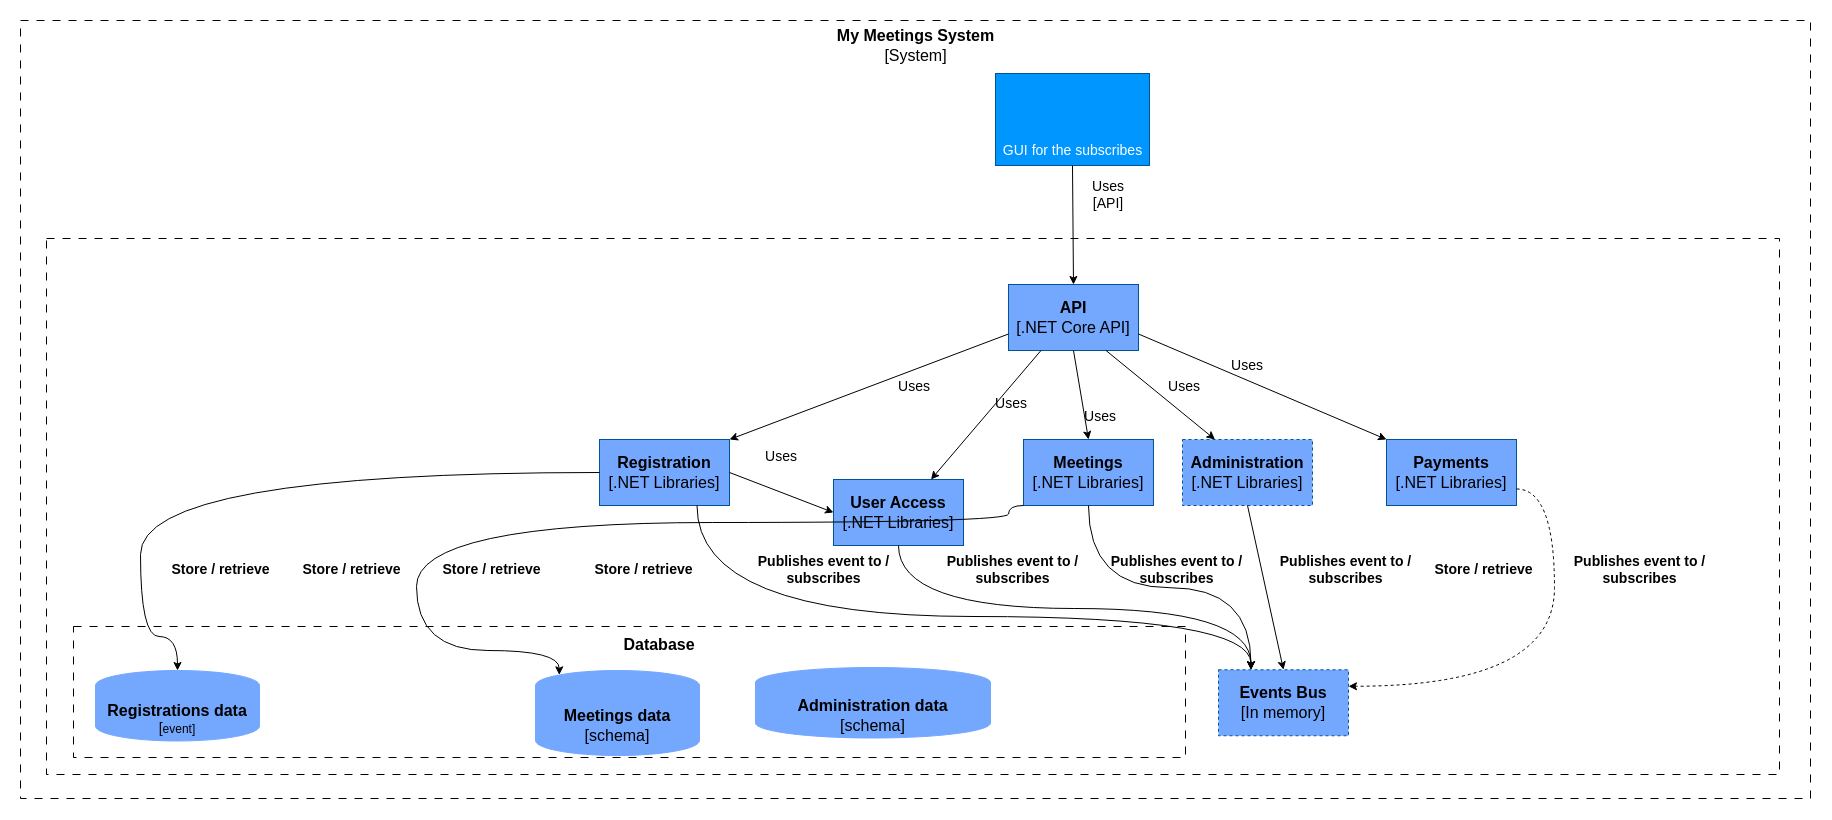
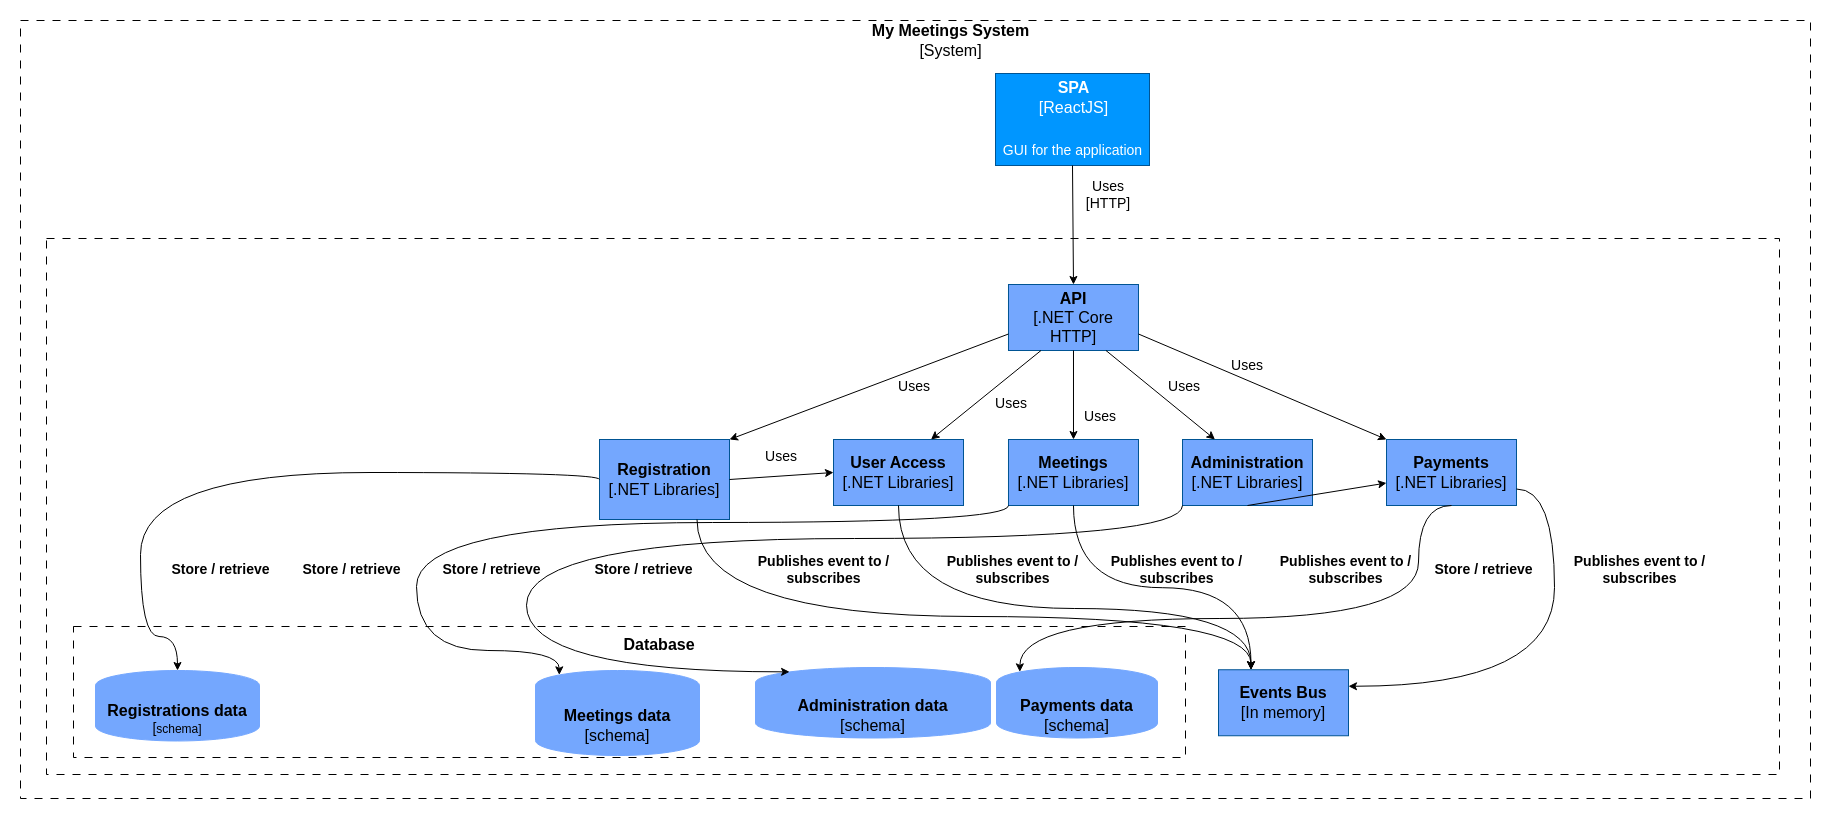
- <mxCell id="7" value="&lt;font style=&quot;font-size: 16px;&quot;&gt;&lt;b&gt;My Meetings System&lt;/b&gt;&lt;/font&gt;&lt;div&gt;&lt;font style=&quot;font-size: 16px;&quot;&gt;[System]&lt;/font&gt;&lt;/div&gt;" style="text;html=1;align=center;verticalAlign=middle;whiteSpace=wrap;rounded=0;" vertex="1" parent="1"><mxGeometry x="811.57" y="30" width="206.87" height="30" as="geometry" /></mxCell>
+ <mxCell id="7" value="&lt;font style=&quot;font-size: 16px;&quot;&gt;&lt;b&gt;My Meetings System&lt;/b&gt;&lt;/font&gt;&lt;div&gt;&lt;font style=&quot;font-size: 16px;&quot;&gt;[System]&lt;/font&gt;&lt;/div&gt;" style="text;html=1;align=center;verticalAlign=middle;whiteSpace=wrap;rounded=0;" vertex="1" parent="1"><mxGeometry x="846.57" y="25" width="206.87" height="30" as="geometry" /></mxCell>
+ <mxCell id="5" value="&lt;font style=&quot;font-size: 16px;&quot; color=&quot;#ffffff&quot;&gt;&lt;span style=&quot;caret-color: rgb(255, 255, 255);&quot;&gt;&lt;b&gt;SPA&lt;/b&gt;&lt;/span&gt;&lt;/font&gt;&lt;div&gt;&lt;font style=&quot;font-size: 16px;&quot; color=&quot;#ffffff&quot;&gt;&lt;span style=&quot;caret-color: rgb(255, 255, 255);&quot;&gt;[ReactJS]&lt;/span&gt;&lt;/font&gt;&lt;/div&gt;" style="text;html=1;align=center;verticalAlign=middle;resizable=0;points=[];autosize=1;strokeColor=none;fillColor=none;" vertex="1" parent="1"><mxGeometry x="1029.99" y="72" width="87" height="50" as="geometry" /></mxCell>
- <mxCell id="6" value="&lt;font style=&quot;font-size: 14px;&quot;&gt;&lt;span style=&quot;caret-color: rgb(235, 235, 235); color: light-dark(rgb(255, 255, 255), rgb(35, 35, 35));&quot;&gt;GUI for the subscribes&lt;/span&gt;&lt;/font&gt;" style="text;html=1;align=center;verticalAlign=middle;resizable=0;points=[];autosize=1;strokeColor=none;fillColor=none;" vertex="1" parent="1"><mxGeometry x="993.5" y="136" width="157" height="28" as="geometry" /></mxCell>
+ <mxCell id="6" value="&lt;font style=&quot;font-size: 14px;&quot;&gt;&lt;span style=&quot;caret-color: rgb(235, 235, 235); color: light-dark(rgb(255, 255, 255), rgb(35, 35, 35));&quot;&gt;GUI for the application&lt;/span&gt;&lt;/font&gt;" style="text;html=1;align=center;verticalAlign=middle;resizable=0;points=[];autosize=1;strokeColor=none;fillColor=none;" vertex="1" parent="1"><mxGeometry x="993.5" y="136" width="157" height="28" as="geometry" /></mxCell>
- <mxCell id="54" value="&lt;font style=&quot;font-size: 14px;&quot;&gt;Uses&lt;/font&gt;&lt;div&gt;&lt;font style=&quot;font-size: 14px;&quot;&gt;[API]&lt;/font&gt;&lt;/div&gt;" style="text;html=1;align=center;verticalAlign=middle;whiteSpace=wrap;rounded=0;" vertex="1" parent="1"><mxGeometry x="1077.99" y="179" width="60" height="30" as="geometry" /></mxCell>
+ <mxCell id="54" value="&lt;font style=&quot;font-size: 14px;&quot;&gt;Uses&lt;/font&gt;&lt;div&gt;&lt;font style=&quot;font-size: 14px;&quot;&gt;[HTTP]&lt;/font&gt;&lt;/div&gt;" style="text;html=1;align=center;verticalAlign=middle;whiteSpace=wrap;rounded=0;" vertex="1" parent="1"><mxGeometry x="1077.99" y="179" width="60" height="30" as="geometry" /></mxCell>
- <mxCell id="8" value="&lt;font style=&quot;font-size: 16px;&quot;&gt;&lt;b&gt;API&lt;/b&gt;&lt;/font&gt;&lt;div&gt;&lt;font style=&quot;font-size: 16px;&quot;&gt;[.NET Core API]&lt;/font&gt;&lt;/div&gt;" style="rounded=0;whiteSpace=wrap;html=1;strokeColor=light-dark(#005493, #ededed);fillColor=light-dark(#74a7fe, #ededed);" vertex="1" parent="1"><mxGeometry x="1007.99" y="284" width="130" height="66" as="geometry" /></mxCell>
+ <mxCell id="8" value="&lt;font style=&quot;font-size: 16px;&quot;&gt;&lt;b&gt;API&lt;/b&gt;&lt;/font&gt;&lt;div&gt;&lt;font style=&quot;font-size: 16px;&quot;&gt;[.NET Core HTTP]&lt;/font&gt;&lt;/div&gt;" style="rounded=0;whiteSpace=wrap;html=1;strokeColor=light-dark(#005493, #ededed);fillColor=light-dark(#74a7fe, #ededed);" vertex="1" parent="1"><mxGeometry x="1007.99" y="284" width="130" height="66" as="geometry" /></mxCell>
- <mxCell id="9" value="&lt;font style=&quot;font-size: 16px;&quot;&gt;&lt;b&gt;Registration&lt;/b&gt;&lt;br&gt;&lt;/font&gt;&lt;div&gt;&lt;font style=&quot;font-size: 16px;&quot;&gt;[.NET Libraries]&lt;/font&gt;&lt;/div&gt;" style="rounded=0;whiteSpace=wrap;html=1;strokeColor=light-dark(#005493, #ededed);fillColor=light-dark(#74a7fe, #ededed);" vertex="1" parent="1"><mxGeometry x="599" y="439" width="130" height="66" as="geometry" /></mxCell>
+ <mxCell id="9" value="&lt;font style=&quot;font-size: 16px;&quot;&gt;&lt;b&gt;Registration&lt;/b&gt;&lt;br&gt;&lt;/font&gt;&lt;div&gt;&lt;font style=&quot;font-size: 16px;&quot;&gt;[.NET Libraries]&lt;/font&gt;&lt;/div&gt;" style="rounded=0;whiteSpace=wrap;html=1;strokeColor=light-dark(#005493, #ededed);fillColor=light-dark(#74a7fe, #ededed);" vertex="1" parent="1"><mxGeometry x="599" y="439" width="130" height="80" as="geometry" /></mxCell>
- <mxCell id="11" value="&lt;font style=&quot;font-size: 16px;&quot;&gt;&lt;b&gt;Meetings&lt;/b&gt;&lt;br&gt;&lt;/font&gt;&lt;div&gt;&lt;font style=&quot;font-size: 16px;&quot;&gt;[.NET Libraries]&lt;/font&gt;&lt;/div&gt;" style="rounded=0;whiteSpace=wrap;html=1;strokeColor=light-dark(#005493, #ededed);fillColor=light-dark(#74a7fe, #ededed);" vertex="1" parent="1"><mxGeometry x="1022.99" y="439" width="130" height="66" as="geometry" /></mxCell>
+ <mxCell id="11" value="&lt;font style=&quot;font-size: 16px;&quot;&gt;&lt;b&gt;Meetings&lt;/b&gt;&lt;br&gt;&lt;/font&gt;&lt;div&gt;&lt;font style=&quot;font-size: 16px;&quot;&gt;[.NET Libraries]&lt;/font&gt;&lt;/div&gt;" style="rounded=0;whiteSpace=wrap;html=1;strokeColor=light-dark(#005493, #ededed);fillColor=light-dark(#74a7fe, #ededed);" vertex="1" parent="1"><mxGeometry x="1007.99" y="439" width="130" height="66" as="geometry" /></mxCell>
- <mxCell id="12" value="&lt;font style=&quot;font-size: 16px;&quot;&gt;&lt;b&gt;Administration&lt;/b&gt;&lt;br&gt;&lt;/font&gt;&lt;div&gt;&lt;font style=&quot;font-size: 16px;&quot;&gt;[.NET Libraries]&lt;/font&gt;&lt;/div&gt;" style="rounded=0;whiteSpace=wrap;html=1;strokeColor=light-dark(#005493, #ededed);fillColor=light-dark(#74a7fe, #ededed);dashed=1;" vertex="1" parent="1"><mxGeometry x="1182" y="439" width="130" height="66" as="geometry" /></mxCell>
+ <mxCell id="12" value="&lt;font style=&quot;font-size: 16px;&quot;&gt;&lt;b&gt;Administration&lt;/b&gt;&lt;br&gt;&lt;/font&gt;&lt;div&gt;&lt;font style=&quot;font-size: 16px;&quot;&gt;[.NET Libraries]&lt;/font&gt;&lt;/div&gt;" style="rounded=0;whiteSpace=wrap;html=1;strokeColor=light-dark(#005493, #ededed);fillColor=light-dark(#74a7fe, #ededed);" vertex="1" parent="1"><mxGeometry x="1182" y="439" width="130" height="66" as="geometry" /></mxCell>
- <mxCell id="10" value="&lt;font style=&quot;font-size: 16px;&quot;&gt;&lt;b&gt;User Access&lt;/b&gt;&lt;br&gt;&lt;/font&gt;&lt;div&gt;&lt;font style=&quot;font-size: 16px;&quot;&gt;[.NET Libraries]&lt;/font&gt;&lt;/div&gt;" style="rounded=0;whiteSpace=wrap;html=1;strokeColor=light-dark(#005493, #ededed);fillColor=light-dark(#74a7fe, #ededed);" vertex="1" parent="1"><mxGeometry x="833" y="479" width="130" height="66" as="geometry" /></mxCell>
+ <mxCell id="10" value="&lt;font style=&quot;font-size: 16px;&quot;&gt;&lt;b&gt;User Access&lt;/b&gt;&lt;br&gt;&lt;/font&gt;&lt;div&gt;&lt;font style=&quot;font-size: 16px;&quot;&gt;[.NET Libraries]&lt;/font&gt;&lt;/div&gt;" style="rounded=0;whiteSpace=wrap;html=1;strokeColor=light-dark(#005493, #ededed);fillColor=light-dark(#74a7fe, #ededed);" vertex="1" parent="1"><mxGeometry x="833" y="439" width="130" height="66" as="geometry" /></mxCell>
+ <mxCell id="34" value="" style="endArrow=classic;html=1;rounded=0;exitX=0;exitY=1;exitDx=0;exitDy=0;entryX=0.145;entryY=0;entryDx=0;entryDy=4.35;entryPerimeter=0;edgeStyle=orthogonalEdgeStyle;curved=1;" edge="1" parent="1" source="12" target="29"><mxGeometry width="50" height="50" relative="1" as="geometry"><mxPoint x="631" y="504" as="sourcePoint" /><mxPoint x="681" y="454" as="targetPoint" /><Array as="points"><mxPoint x="1182" y="538" /><mxPoint x="526" y="538" /><mxPoint x="526" y="671" /></Array></mxGeometry></mxCell>
- <mxCell id="39" value="" style="endArrow=classic;html=1;rounded=0;exitX=0.5;exitY=1;exitDx=0;exitDy=0;entryX=0.5;entryY=0;entryDx=0;entryDy=0;" edge="1" parent="1" source="12" target="31"><mxGeometry width="50" height="50" relative="1" as="geometry"><mxPoint x="902" y="504" as="sourcePoint" /><mxPoint x="952" y="454" as="targetPoint" /></mxGeometry></mxCell>
+ <mxCell id="39" value="" style="endArrow=classic;html=1;rounded=0;exitX=0.5;exitY=1;exitDx=0;exitDy=0;" edge="1" parent="1" source="12" target="13"><mxGeometry width="50" height="50" relative="1" as="geometry"><mxPoint x="902" y="504" as="sourcePoint" /><mxPoint x="952" y="454" as="targetPoint" /></mxGeometry></mxCell>
+ <mxCell id="35" value="" style="endArrow=classic;html=1;rounded=0;exitX=0.5;exitY=1;exitDx=0;exitDy=0;entryX=0.145;entryY=0;entryDx=0;entryDy=4.35;entryPerimeter=0;edgeStyle=orthogonalEdgeStyle;curved=1;" edge="1" parent="1" source="13" target="30"><mxGeometry width="50" height="50" relative="1" as="geometry"><mxPoint x="922" y="504" as="sourcePoint" /><mxPoint x="972" y="454" as="targetPoint" /><Array as="points"><mxPoint x="1418" y="505" /><mxPoint x="1418" y="618" /><mxPoint x="1019" y="618" /></Array></mxGeometry></mxCell>
- <mxCell id="40" value="" style="endArrow=classic;html=1;rounded=0;exitX=1;exitY=0.75;exitDx=0;exitDy=0;entryX=1;entryY=0.25;entryDx=0;entryDy=0;edgeStyle=orthogonalEdgeStyle;curved=1;dashed=1;" edge="1" parent="1" source="13" target="31"><mxGeometry width="50" height="50" relative="1" as="geometry"><mxPoint x="655" y="504" as="sourcePoint" /><mxPoint x="705" y="454" as="targetPoint" /><Array as="points"><mxPoint x="1554" y="488" /><mxPoint x="1554" y="686" /></Array></mxGeometry></mxCell>
+ <mxCell id="40" value="" style="endArrow=classic;html=1;rounded=0;exitX=1;exitY=0.75;exitDx=0;exitDy=0;entryX=1;entryY=0.25;entryDx=0;entryDy=0;edgeStyle=orthogonalEdgeStyle;curved=1;" edge="1" parent="1" source="13" target="31"><mxGeometry width="50" height="50" relative="1" as="geometry"><mxPoint x="655" y="504" as="sourcePoint" /><mxPoint x="705" y="454" as="targetPoint" /><Array as="points"><mxPoint x="1554" y="488" /><mxPoint x="1554" y="686" /></Array></mxGeometry></mxCell>
+ <mxCell id="30" value="&lt;font style=&quot;font-size: 16px;&quot;&gt;&lt;b&gt;Payments data&lt;/b&gt;&lt;br&gt;&lt;/font&gt;&lt;div&gt;&lt;font style=&quot;font-size: 16px;&quot;&gt;&lt;font&gt;[&lt;/font&gt;&lt;font&gt;schema]&lt;/font&gt;&lt;/font&gt;&lt;/div&gt;" style="shape=cylinder3;whiteSpace=wrap;html=1;boundedLbl=1;backgroundOutline=1;size=15;strokeColor=light-dark(#74a7fe, #EDEDED);fillColor=light-dark(#74a7fe, #ededed);" vertex="1" parent="1"><mxGeometry x="996" y="667" width="161" height="70.5" as="geometry" /></mxCell>
- <mxCell id="31" value="&lt;font style=&quot;font-size: 16px;&quot;&gt;&lt;b&gt;Events Bus&lt;/b&gt;&lt;br&gt;&lt;/font&gt;&lt;div&gt;&lt;font style=&quot;font-size: 16px;&quot;&gt;[In memory]&lt;/font&gt;&lt;/div&gt;" style="rounded=0;whiteSpace=wrap;html=1;strokeColor=light-dark(#005493, #ededed);fillColor=light-dark(#74a7fe, #ededed);dashed=1;" vertex="1" parent="1"><mxGeometry x="1218" y="669.25" width="130" height="66" as="geometry" /></mxCell>
+ <mxCell id="31" value="&lt;font style=&quot;font-size: 16px;&quot;&gt;&lt;b&gt;Events Bus&lt;/b&gt;&lt;br&gt;&lt;/font&gt;&lt;div&gt;&lt;font style=&quot;font-size: 16px;&quot;&gt;[In memory]&lt;/font&gt;&lt;/div&gt;" style="rounded=0;whiteSpace=wrap;html=1;strokeColor=light-dark(#005493, #ededed);fillColor=light-dark(#74a7fe, #ededed);" vertex="1" parent="1"><mxGeometry x="1218" y="669.25" width="130" height="66" as="geometry" /></mxCell>
- <mxCell id="27" value="&lt;b&gt;&lt;font style=&quot;font-size: 16px;&quot;&gt;Registrations data&lt;/font&gt;&lt;/b&gt;&lt;div&gt;&lt;font style=&quot;font-size: 14px;&quot;&gt;[&lt;/font&gt;&lt;font&gt;event]&lt;/font&gt;&lt;/div&gt;" style="shape=cylinder3;whiteSpace=wrap;html=1;boundedLbl=1;backgroundOutline=1;size=15;strokeColor=light-dark(#74a7fe, #EDEDED);fillColor=light-dark(#74a7fe, #ededed);" vertex="1" parent="1"><mxGeometry x="95" y="670" width="164" height="70.5" as="geometry" /></mxCell>
+ <mxCell id="27" value="&lt;b&gt;&lt;font style=&quot;font-size: 16px;&quot;&gt;Registrations data&lt;/font&gt;&lt;/b&gt;&lt;div&gt;&lt;font style=&quot;font-size: 14px;&quot;&gt;[&lt;/font&gt;&lt;font&gt;schema]&lt;/font&gt;&lt;/div&gt;" style="shape=cylinder3;whiteSpace=wrap;html=1;boundedLbl=1;backgroundOutline=1;size=15;strokeColor=light-dark(#74a7fe, #EDEDED);fillColor=light-dark(#74a7fe, #ededed);" vertex="1" parent="1"><mxGeometry x="95" y="670" width="164" height="70.5" as="geometry" /></mxCell>
